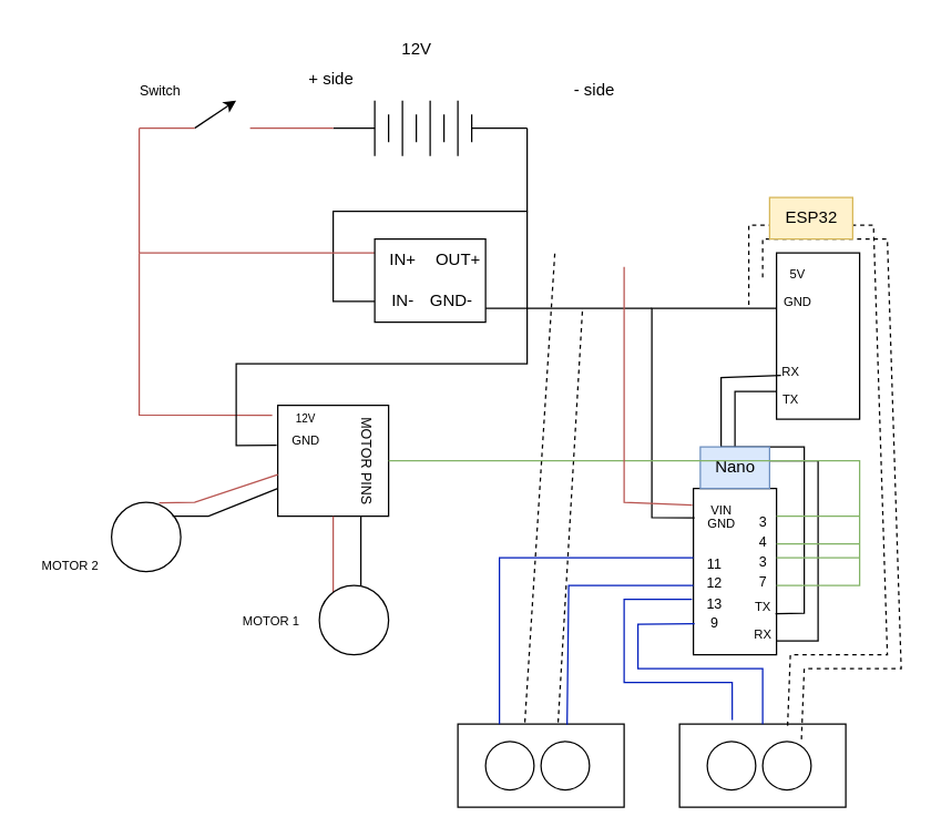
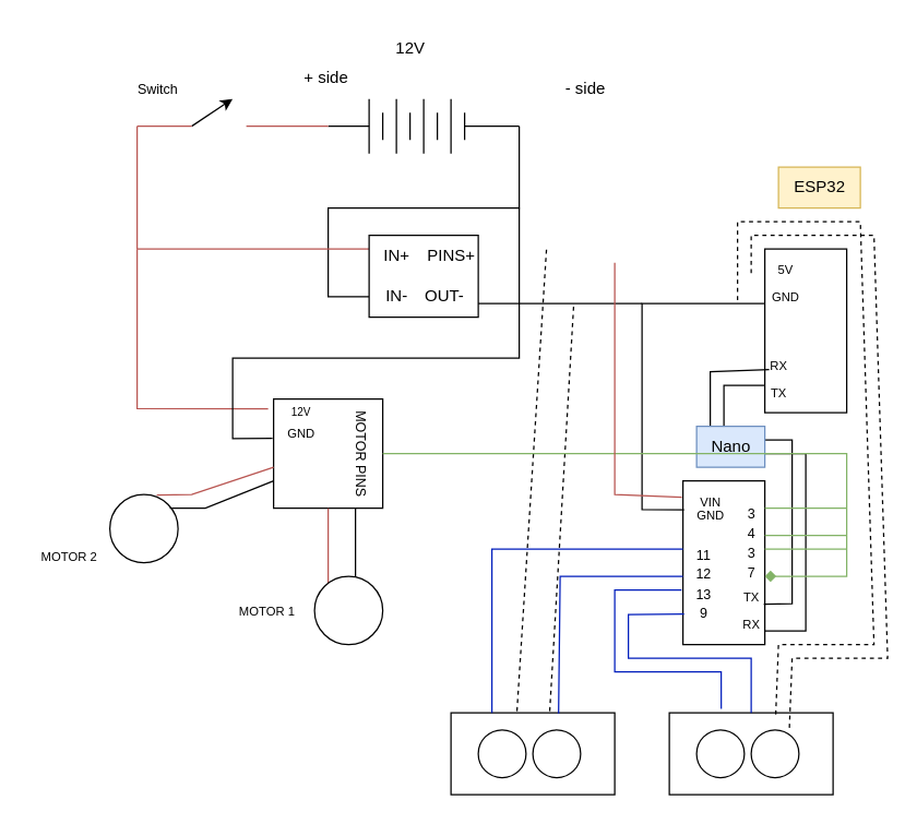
- <mxCell id="75" value="ESP32" style="text;html=1;align=center;verticalAlign=middle;resizable=0;points=[];autosize=1;strokeColor=#d6b656;fillColor=#fff2cc;" vertex="1" parent="1"><mxGeometry x="555" y="142" width="60" height="30" as="geometry" /></mxCell>
+ <mxCell id="75" value="ESP32" style="text;html=1;align=center;verticalAlign=middle;resizable=0;points=[];autosize=1;strokeColor=#d6b656;fillColor=#fff2cc;" vertex="1" parent="1"><mxGeometry x="570" y="122" width="60" height="30" as="geometry" /></mxCell>
- <mxCell id="29" value="OUT+" style="text;html=1;align=center;verticalAlign=middle;resizable=0;points=[];autosize=1;strokeColor=none;fillColor=none;" vertex="1" parent="24"><mxGeometry x="30" width="60" height="30" as="geometry" /></mxCell>
+ <mxCell id="29" value="PINS+" style="text;html=1;align=center;verticalAlign=middle;resizable=0;points=[];autosize=1;strokeColor=none;fillColor=none;" vertex="1" parent="24"><mxGeometry x="30" width="60" height="30" as="geometry" /></mxCell>
- <mxCell id="28" value="GND-" style="text;html=1;align=center;verticalAlign=middle;resizable=0;points=[];autosize=1;strokeColor=none;fillColor=none;" vertex="1" parent="24"><mxGeometry x="30" y="30" width="50" height="30" as="geometry" /></mxCell>
+ <mxCell id="28" value="OUT-" style="text;html=1;align=center;verticalAlign=middle;resizable=0;points=[];autosize=1;strokeColor=none;fillColor=none;" vertex="1" parent="24"><mxGeometry x="30" y="30" width="50" height="30" as="geometry" /></mxCell>
- <mxCell id="76" value="Nano" style="text;html=1;align=center;verticalAlign=middle;resizable=0;points=[];autosize=1;strokeColor=#6c8ebf;fillColor=#dae8fc;" vertex="1" parent="1"><mxGeometry x="505" y="322" width="50" height="30" as="geometry" /></mxCell>
+ <mxCell id="76" value="Nano" style="text;html=1;align=center;verticalAlign=middle;resizable=0;points=[];autosize=1;strokeColor=#6c8ebf;fillColor=#dae8fc;" vertex="1" parent="1"><mxGeometry x="510" y="312" width="50" height="30" as="geometry" /></mxCell>
- <mxCell id="77" value="" style="endArrow=none;html=1;rounded=0;entryX=0.833;entryY=0.857;entryDx=0;entryDy=0;entryPerimeter=0;fillColor=#d5e8d4;strokeColor=#82b366;" edge="1" parent="1" source="35" target="78"><mxGeometry width="50" height="50" relative="1" as="geometry"><mxPoint x="490" y="372" as="sourcePoint" /><mxPoint x="620" y="442" as="targetPoint" /><Array as="points"><mxPoint x="620" y="332" /><mxPoint x="620" y="422" /></Array></mxGeometry></mxCell>
+ <mxCell id="77" value="" style="endArrow=diamond;html=1;rounded=0;entryX=0.833;entryY=0.857;entryDx=0;entryDy=0;entryPerimeter=0;fillColor=#d5e8d4;strokeColor=#82b366;" edge="1" parent="1" source="35" target="78"><mxGeometry width="50" height="50" relative="1" as="geometry"><mxPoint x="490" y="372" as="sourcePoint" /><mxPoint x="620" y="442" as="targetPoint" /><Array as="points"><mxPoint x="620" y="332" /><mxPoint x="620" y="422" /></Array></mxGeometry></mxCell>
